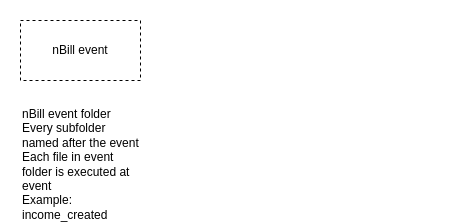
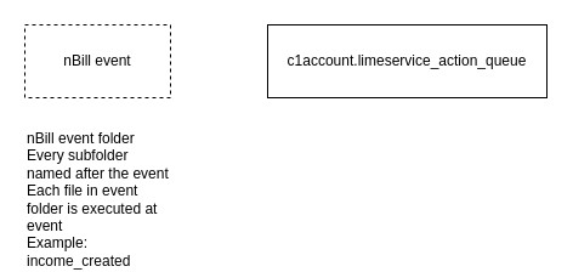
+ <mxCell id="3" value="c1account.limeservice_action_queue" style="rounded=0;whiteSpace=wrap;html=1;" vertex="1" parent="1"><mxGeometry x="220" y="20" width="230" height="60" as="geometry" /></mxCell>
